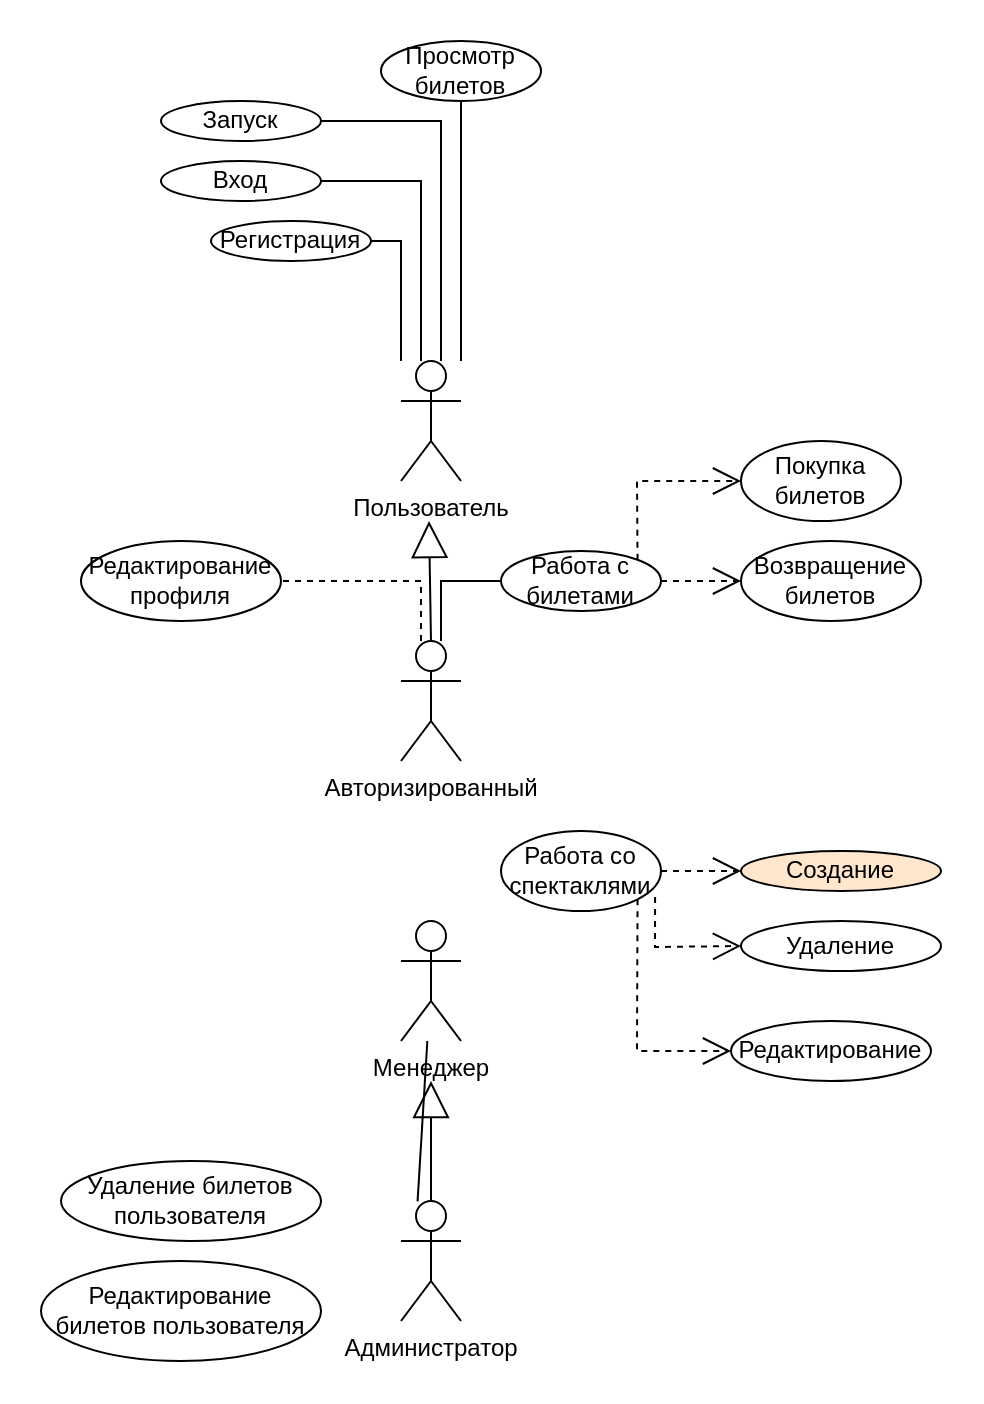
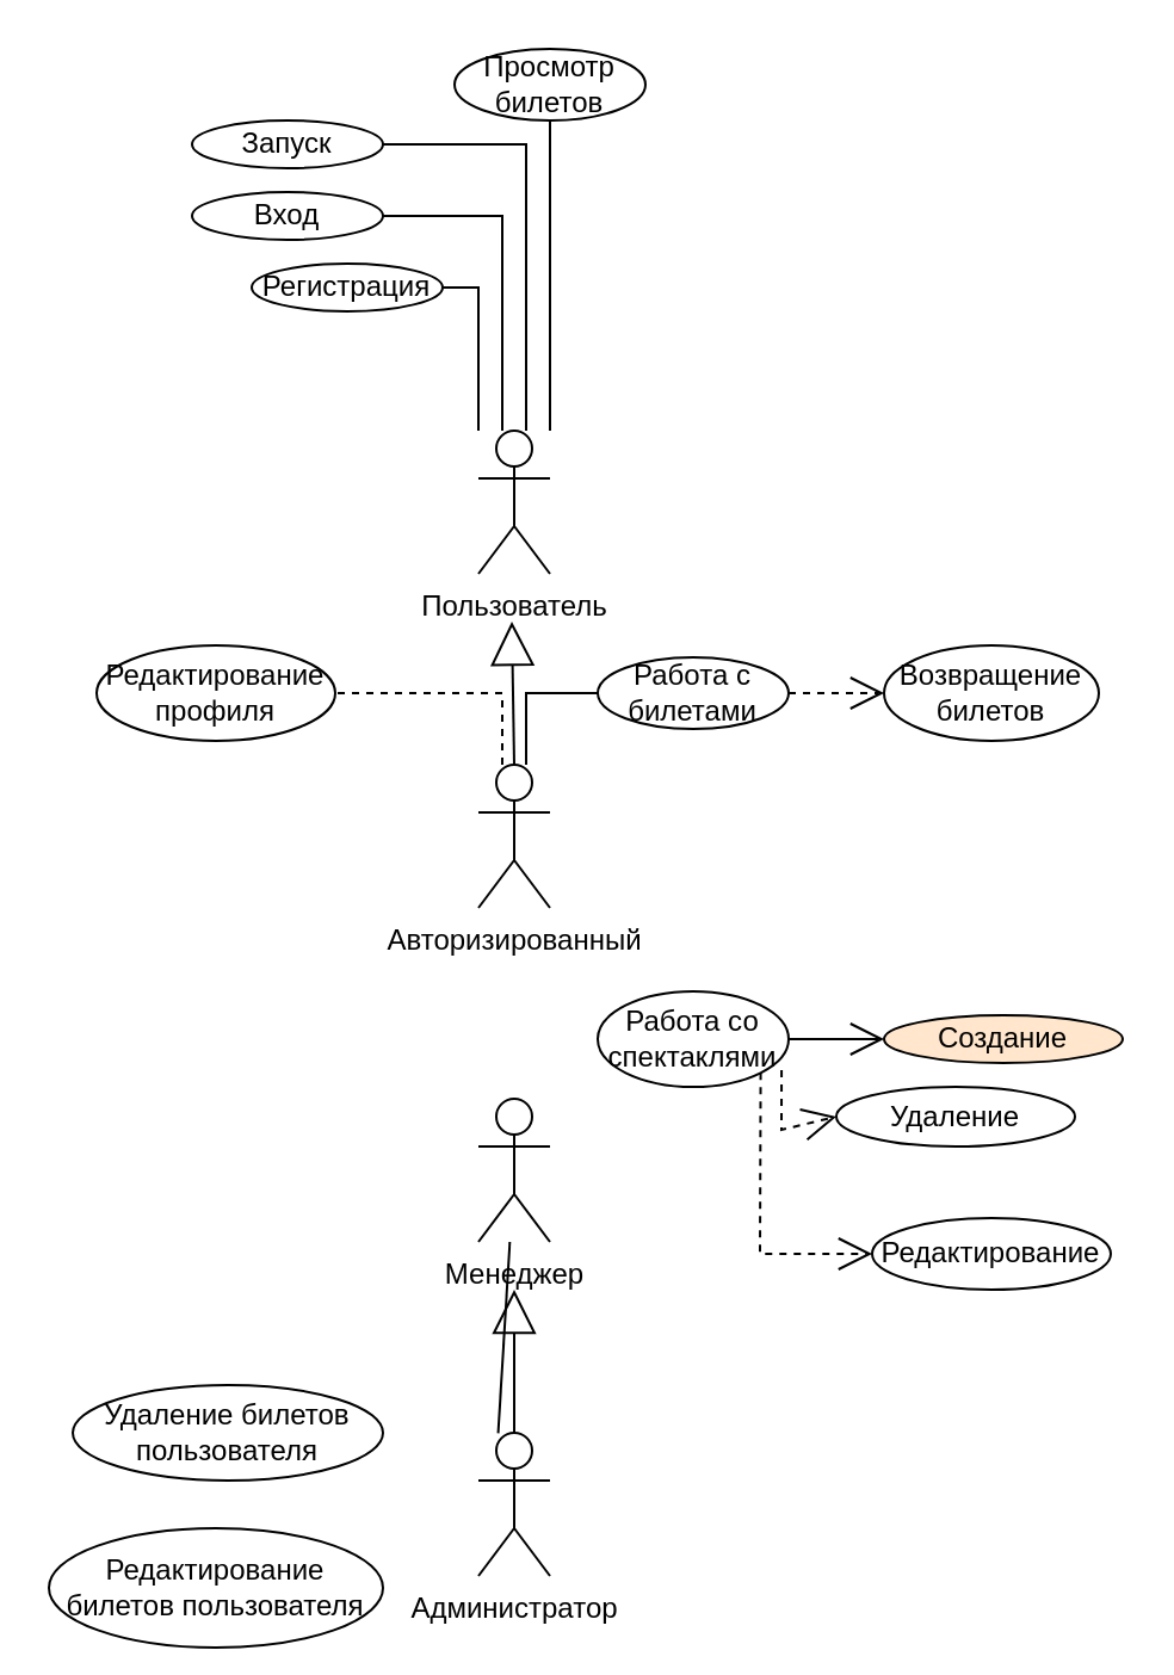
- <mxCell id="17" value="" style="endArrow=open;endSize=12;dashed=1;html=1;rounded=0;exitX=1;exitY=0;exitDx=0;exitDy=0;entryX=0;entryY=0.5;entryDx=0;entryDy=0;" edge="1" parent="1" source="16" target="18"><mxGeometry width="160" relative="1" as="geometry"><mxPoint x="370" y="300" as="sourcePoint" /><mxPoint x="300" y="200" as="targetPoint" /><Array as="points"><mxPoint x="318" y="240" /></Array></mxGeometry></mxCell>
- <mxCell id="18" value="Покупка билетов" style="ellipse;whiteSpace=wrap;html=1;" vertex="1" parent="1"><mxGeometry x="370" y="220" width="80" height="40" as="geometry" /></mxCell>
- <mxCell id="23" value="" style="endArrow=open;endSize=12;dashed=1;html=1;rounded=0;entryX=0;entryY=0.5;entryDx=0;entryDy=0;exitX=1;exitY=0.5;exitDx=0;exitDy=0;" edge="1" parent="1" source="22" target="25"><mxGeometry width="160" relative="1" as="geometry"><mxPoint x="330" y="434.63" as="sourcePoint" /><mxPoint x="370" y="434.63" as="targetPoint" /></mxGeometry></mxCell>
+ <mxCell id="23" value="" style="endArrow=open;endSize=12;dashed=0;html=1;rounded=0;entryX=0;entryY=0.5;entryDx=0;entryDy=0;exitX=1;exitY=0.5;exitDx=0;exitDy=0;" edge="1" parent="1" source="22" target="25"><mxGeometry width="160" relative="1" as="geometry"><mxPoint x="330" y="434.63" as="sourcePoint" /><mxPoint x="370" y="434.63" as="targetPoint" /></mxGeometry></mxCell>
- <mxCell id="27" value="Удаление" style="ellipse;whiteSpace=wrap;html=1;" vertex="1" parent="1"><mxGeometry x="370" y="460" width="100" height="25" as="geometry" /></mxCell>
+ <mxCell id="27" value="Удаление" style="ellipse;whiteSpace=wrap;html=1;" vertex="1" parent="1"><mxGeometry x="350" y="455" width="100" height="25" as="geometry" /></mxCell>
- <mxCell id="33" value="Редактирование билетов пользователя" style="ellipse;whiteSpace=wrap;html=1;" vertex="1" parent="1"><mxGeometry x="20" y="630" width="140" height="50" as="geometry" /></mxCell>
+ <mxCell id="33" value="Редактирование билетов пользователя" style="ellipse;whiteSpace=wrap;html=1;" vertex="1" parent="1"><mxGeometry x="20" y="640" width="140" height="50" as="geometry" /></mxCell>
